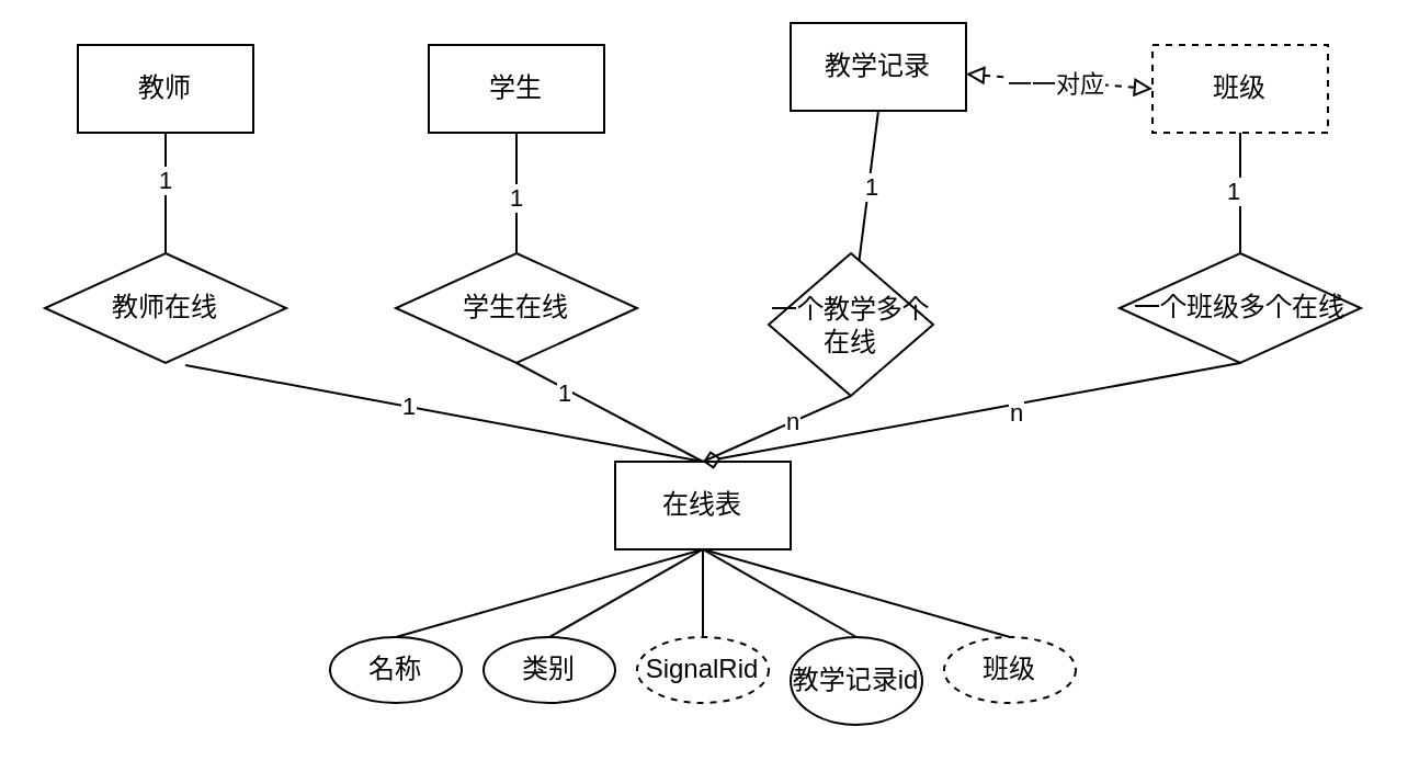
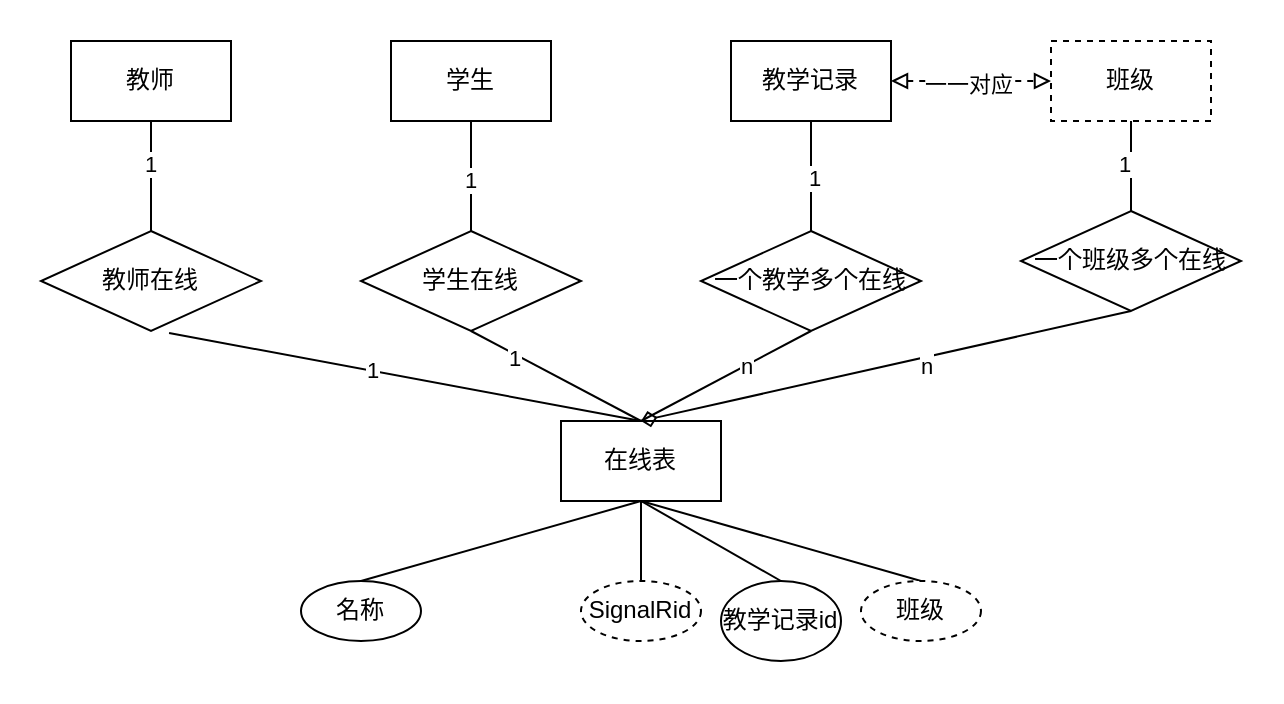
- <mxCell id="23" value="教学记录" style="rounded=0;whiteSpace=wrap;html=1;" vertex="1" parent="1"><mxGeometry x="360" y="10" width="80" height="40" as="geometry" /></mxCell>
+ <mxCell id="23" value="教学记录" style="rounded=0;whiteSpace=wrap;html=1;" vertex="1" parent="1"><mxGeometry x="365" width="80" height="40" as="geometry" y="20" /></mxCell>
- <mxCell id="38" value="一个班级多个在线" style="rhombus;whiteSpace=wrap;html=1;" vertex="1" parent="1"><mxGeometry x="510" y="115" width="110" height="50" as="geometry" /></mxCell>
+ <mxCell id="38" value="一个班级多个在线" style="rhombus;whiteSpace=wrap;html=1;" vertex="1" parent="1"><mxGeometry x="510" y="105" width="110" height="50" as="geometry" /></mxCell>
- <mxCell id="32" value="一个教学多个在线" style="rhombus;whiteSpace=wrap;html=1;" vertex="1" parent="1"><mxGeometry x="350" y="115" width="75" height="65" as="geometry" /></mxCell>
+ <mxCell id="32" value="一个教学多个在线" style="rhombus;whiteSpace=wrap;html=1;" vertex="1" parent="1"><mxGeometry x="350" y="115" width="110" height="50" as="geometry" /></mxCell>
- <mxCell id="5" style="edgeStyle=none;rounded=0;orthogonalLoop=1;jettySize=auto;html=1;exitX=0.5;exitY=0;exitDx=0;exitDy=0;entryX=0.5;entryY=1;entryDx=0;entryDy=0;endArrow=none;endFill=0;" edge="1" parent="1" source="6" target="2"><mxGeometry relative="1" as="geometry" /></mxCell>
- <mxCell id="6" value="类别" style="ellipse;whiteSpace=wrap;html=1;" vertex="1" parent="1"><mxGeometry x="220" y="290" width="60" height="30" as="geometry" /></mxCell>
